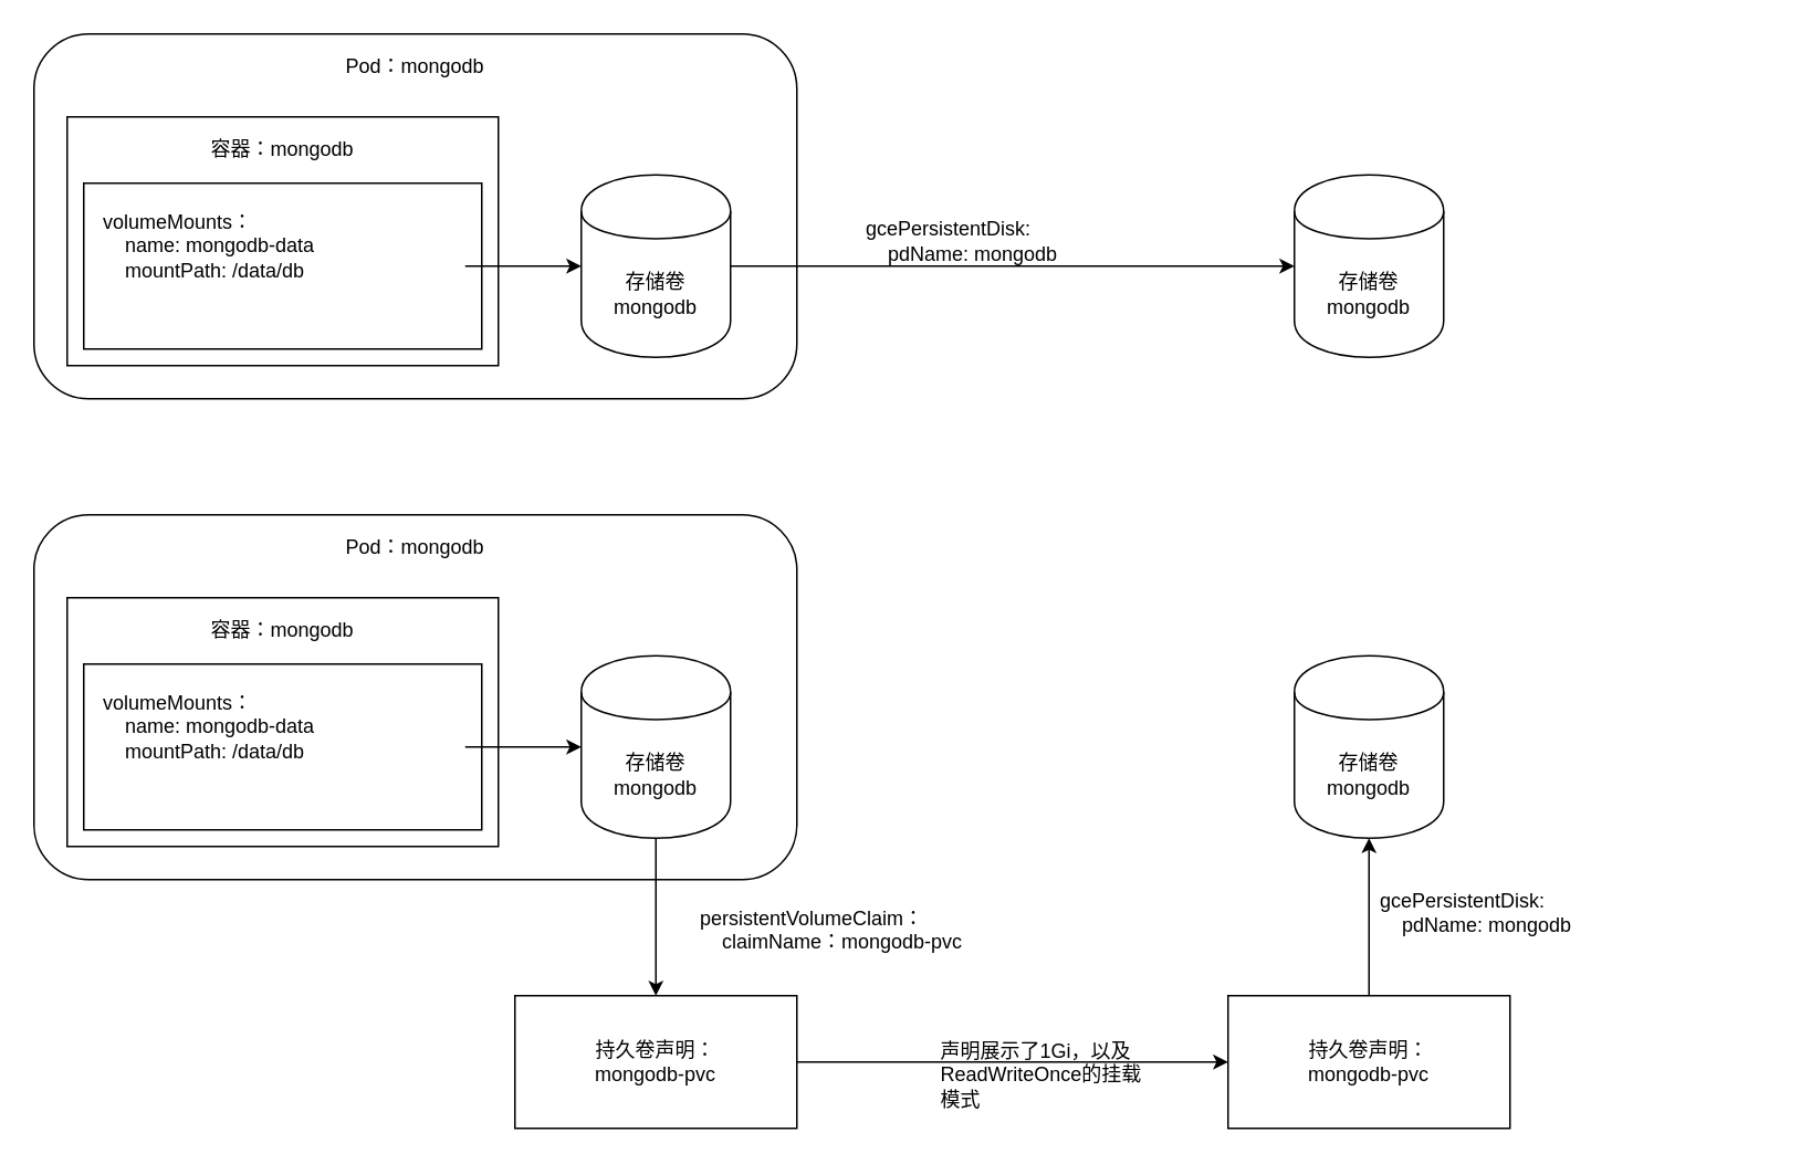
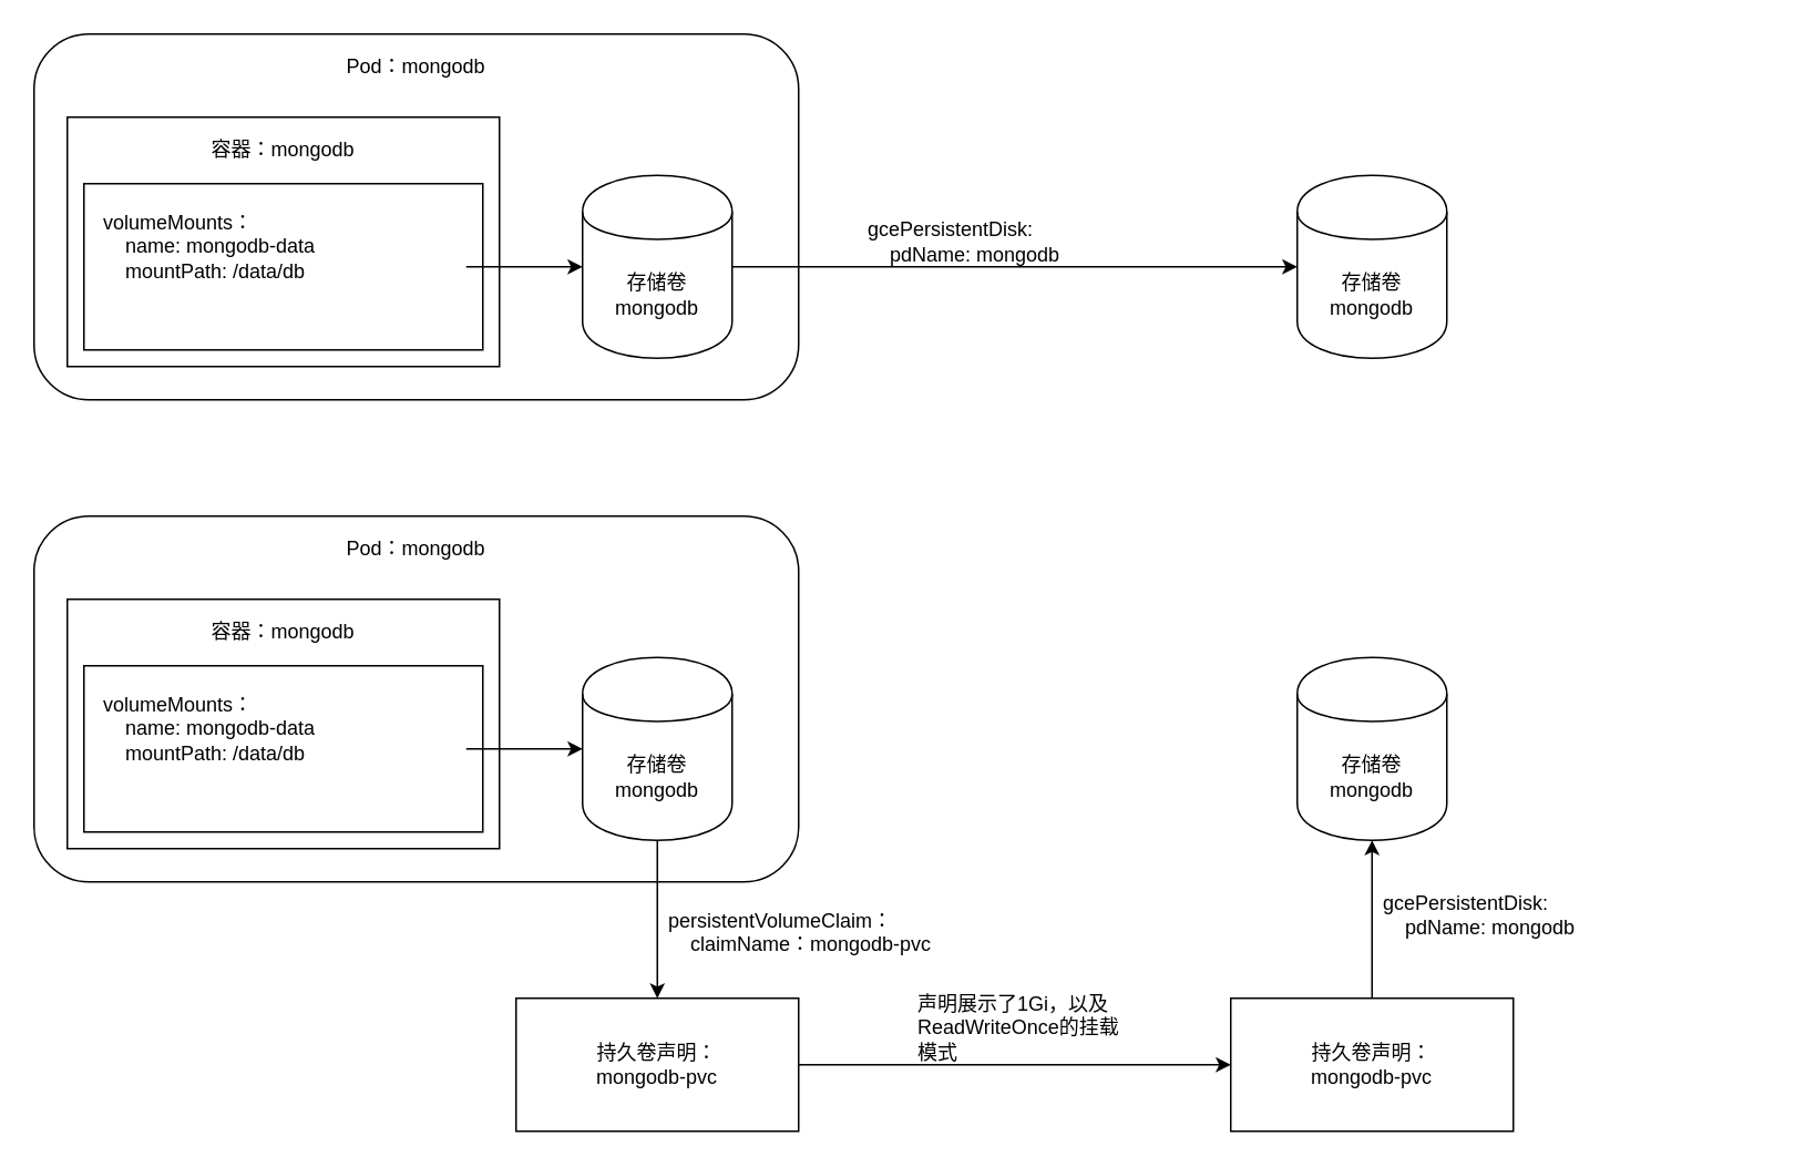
- <mxCell id="29" value="persistentVolumeClaim：&lt;br&gt;&amp;nbsp; &amp;nbsp; claimName：mongodb-pvc" style="text;html=1;strokeColor=none;fillColor=none;align=left;verticalAlign=top;whiteSpace=wrap;rounded=0;" vertex="1" parent="1"><mxGeometry x="420" y="540" width="250" height="40" as="geometry" /></mxCell>
+ <mxCell id="29" value="persistentVolumeClaim：&lt;br&gt;&amp;nbsp; &amp;nbsp; claimName：mongodb-pvc" style="text;html=1;strokeColor=none;fillColor=none;align=left;verticalAlign=top;whiteSpace=wrap;rounded=0;" vertex="1" parent="1"><mxGeometry x="400" y="540" width="250" height="40" as="geometry" /></mxCell>
- <mxCell id="28" value="声明展示了1Gi，以及ReadWriteOnce的挂载模式" style="text;html=1;strokeColor=none;fillColor=none;align=left;verticalAlign=top;whiteSpace=wrap;rounded=0;" vertex="1" parent="1"><mxGeometry x="565" y="620" width="130" height="70" as="geometry" /></mxCell>
+ <mxCell id="28" value="声明展示了1Gi，以及ReadWriteOnce的挂载模式" style="text;html=1;strokeColor=none;fillColor=none;align=left;verticalAlign=top;whiteSpace=wrap;rounded=0;" vertex="1" parent="1"><mxGeometry x="550" y="590" width="130" height="70" as="geometry" /></mxCell>
